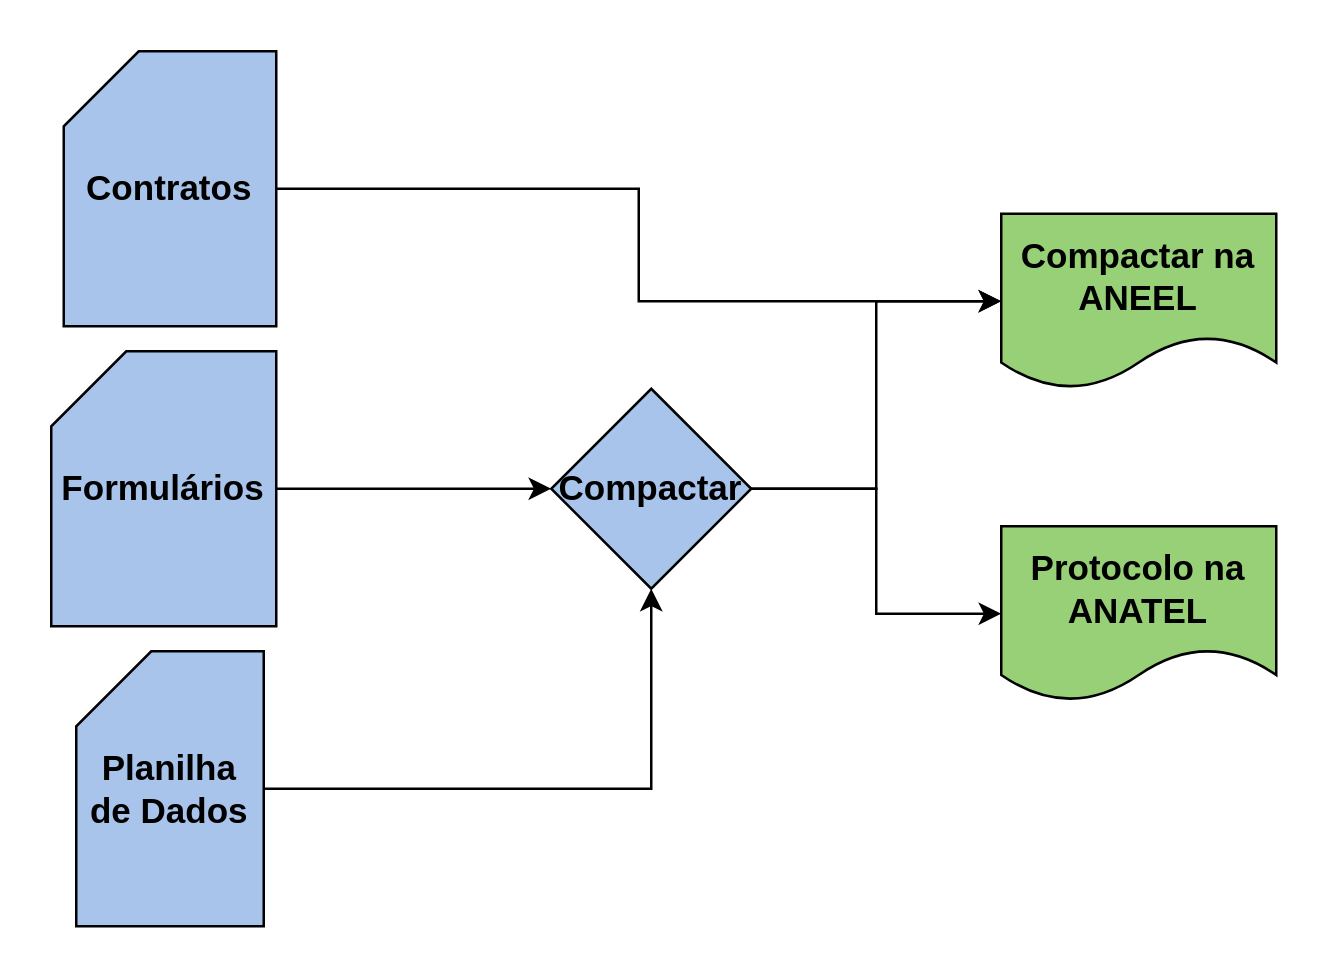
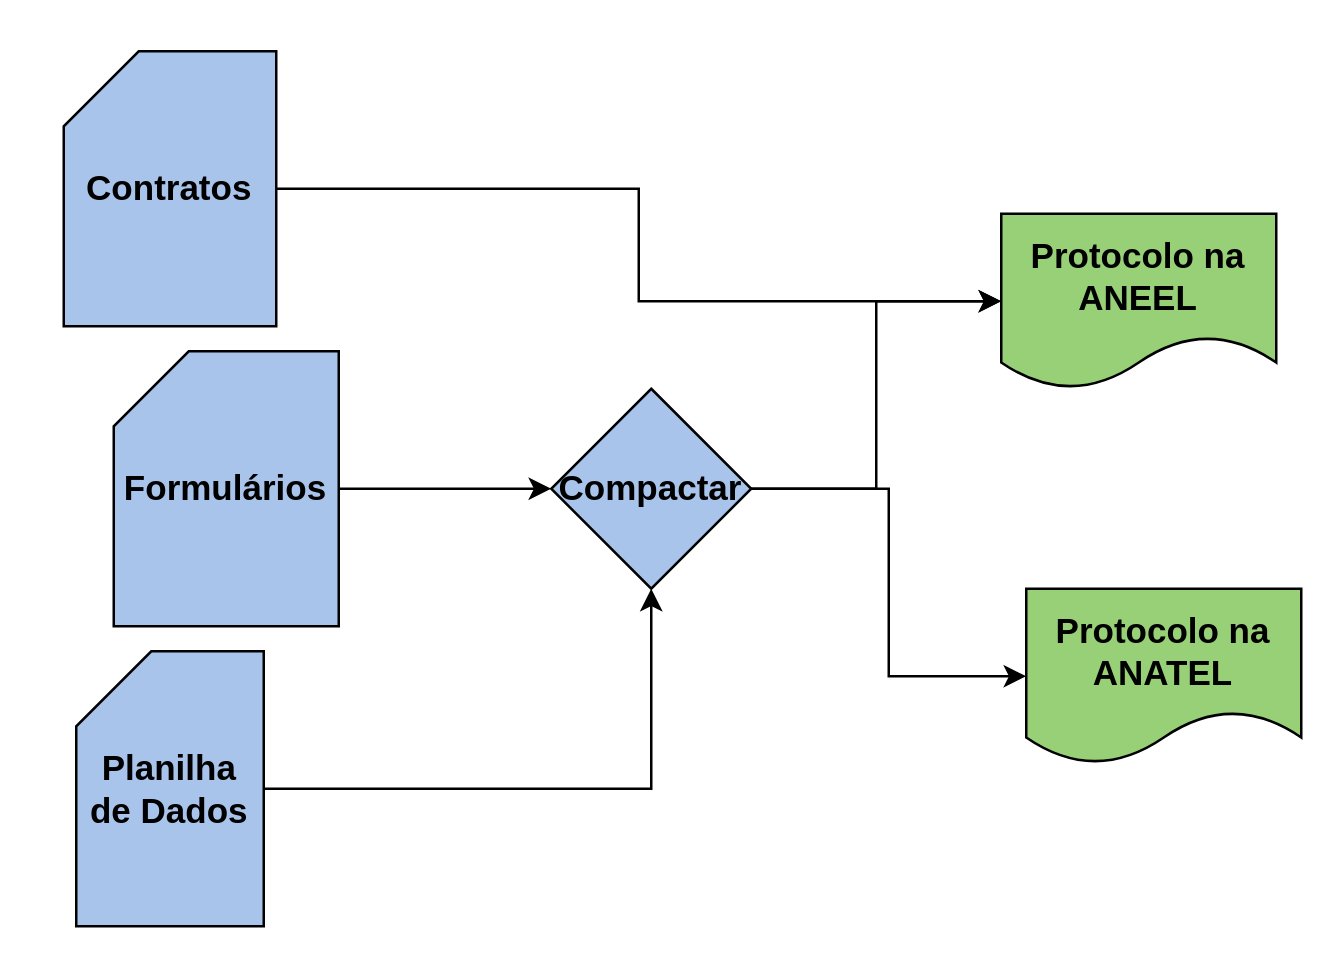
- <mxCell id="2" value="&lt;b&gt;&lt;font style=&quot;font-size: 14px;&quot;&gt;Compactar na ANEEL&lt;br&gt;&lt;/font&gt;&lt;/b&gt;" style="shape=document;whiteSpace=wrap;html=1;boundedLbl=1;fillColor=#97D077;" vertex="1" parent="1"><mxGeometry x="400" y="85" width="110" height="70" as="geometry" /></mxCell>
+ <mxCell id="2" value="&lt;b&gt;&lt;font style=&quot;font-size: 14px;&quot;&gt;Protocolo na ANEEL&lt;br&gt;&lt;/font&gt;&lt;/b&gt;" style="shape=document;whiteSpace=wrap;html=1;boundedLbl=1;fillColor=#97D077;" vertex="1" parent="1"><mxGeometry x="400" y="85" width="110" height="70" as="geometry" /></mxCell>
- <mxCell id="6" value="&lt;b&gt;Formulários&lt;/b&gt;" style="shape=card;whiteSpace=wrap;html=1;fontSize=14;fillColor=#A9C4EB;" vertex="1" parent="1"><mxGeometry x="20" y="140" width="90" height="110" as="geometry" /></mxCell>
+ <mxCell id="6" value="&lt;b&gt;Formulários&lt;/b&gt;" style="shape=card;whiteSpace=wrap;html=1;fontSize=14;fillColor=#A9C4EB;" vertex="1" parent="1"><mxGeometry x="45" y="140" width="90" height="110" as="geometry" /></mxCell>
- <mxCell id="9" value="&lt;b&gt;&lt;font style=&quot;font-size: 14px;&quot;&gt;Protocolo na ANATEL&lt;br&gt;&lt;/font&gt;&lt;/b&gt;" style="shape=document;whiteSpace=wrap;html=1;boundedLbl=1;fillColor=#97D077;" vertex="1" parent="1"><mxGeometry x="400" y="210" width="110" height="70" as="geometry" /></mxCell>
+ <mxCell id="9" value="&lt;b&gt;&lt;font style=&quot;font-size: 14px;&quot;&gt;Protocolo na ANATEL&lt;br&gt;&lt;/font&gt;&lt;/b&gt;" style="shape=document;whiteSpace=wrap;html=1;boundedLbl=1;fillColor=#97D077;" vertex="1" parent="1"><mxGeometry x="410" y="235" width="110" height="70" as="geometry" /></mxCell>
